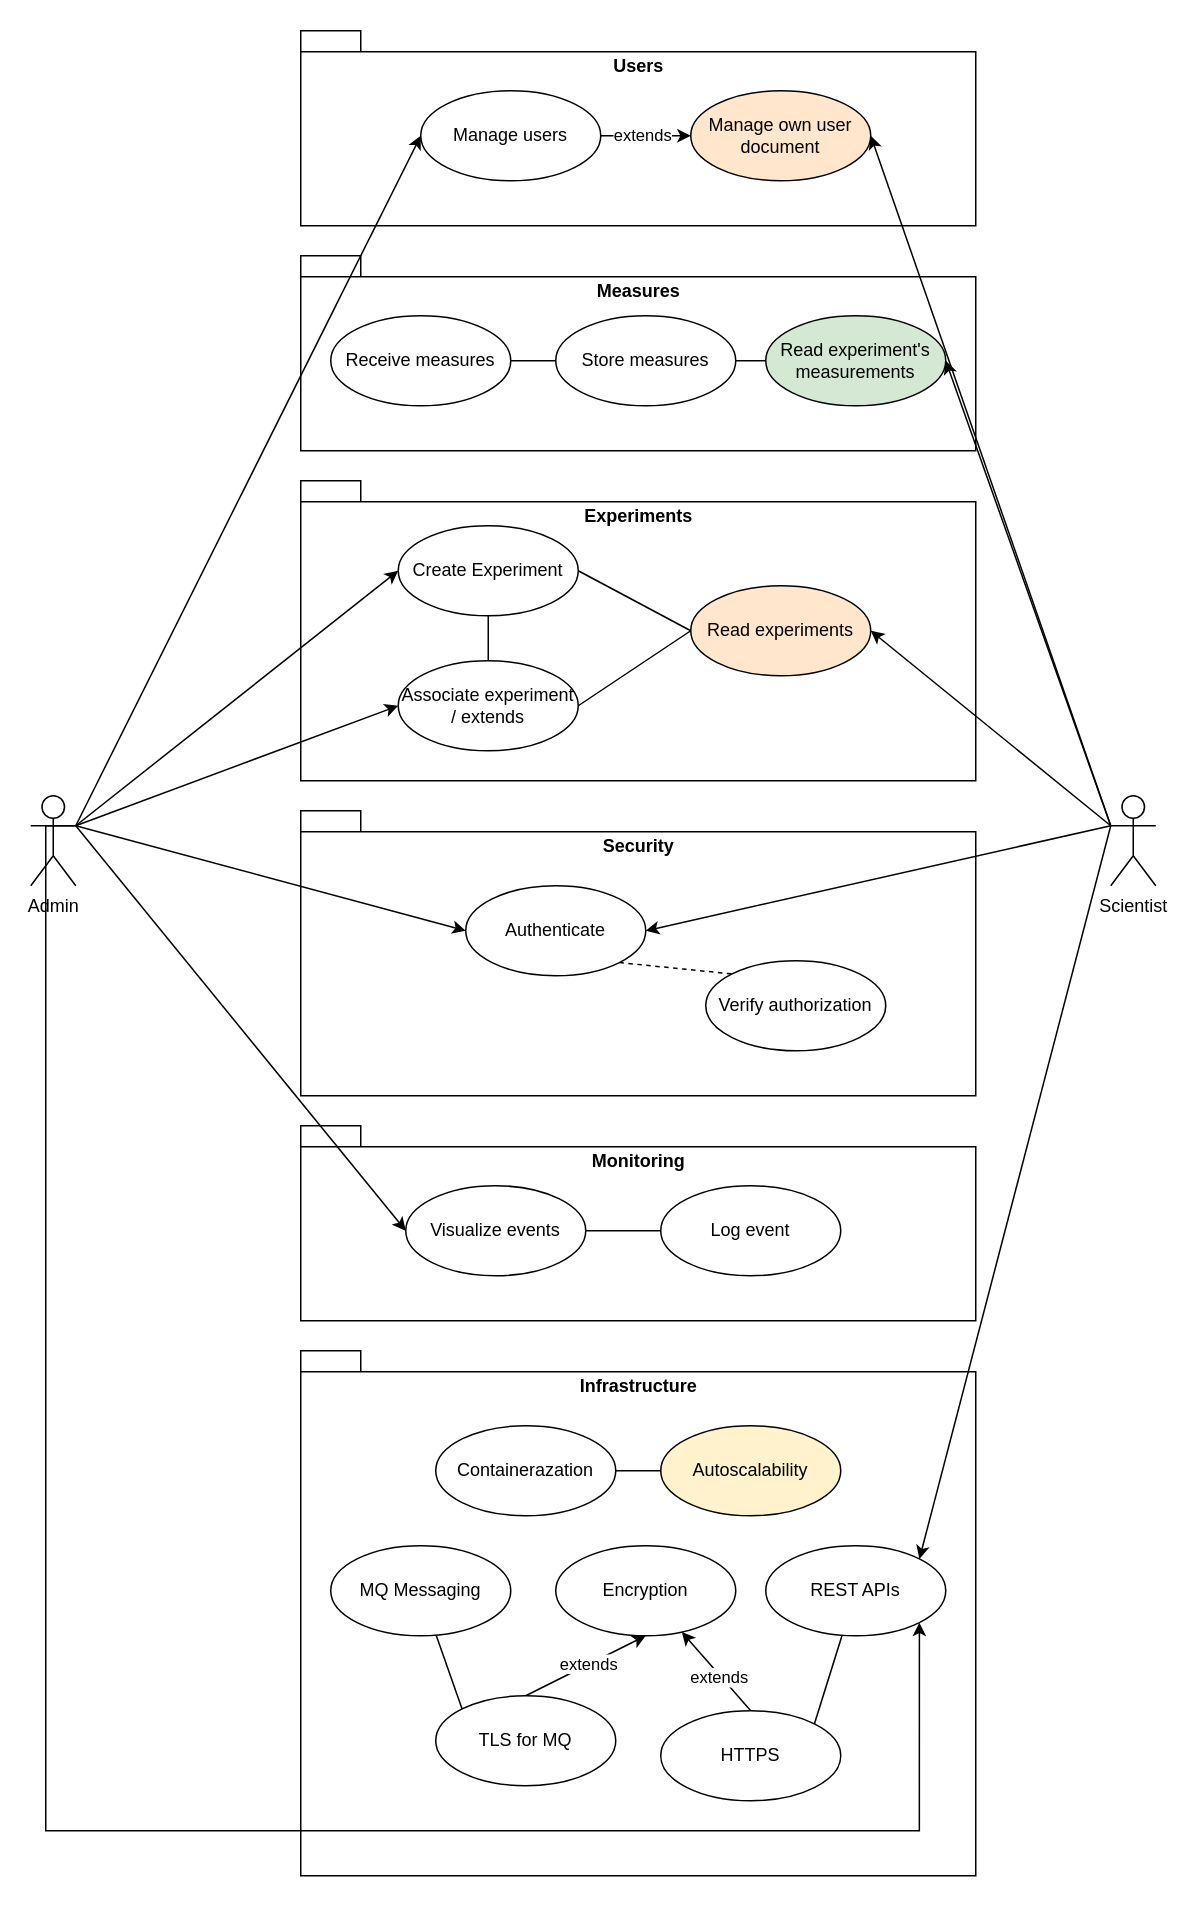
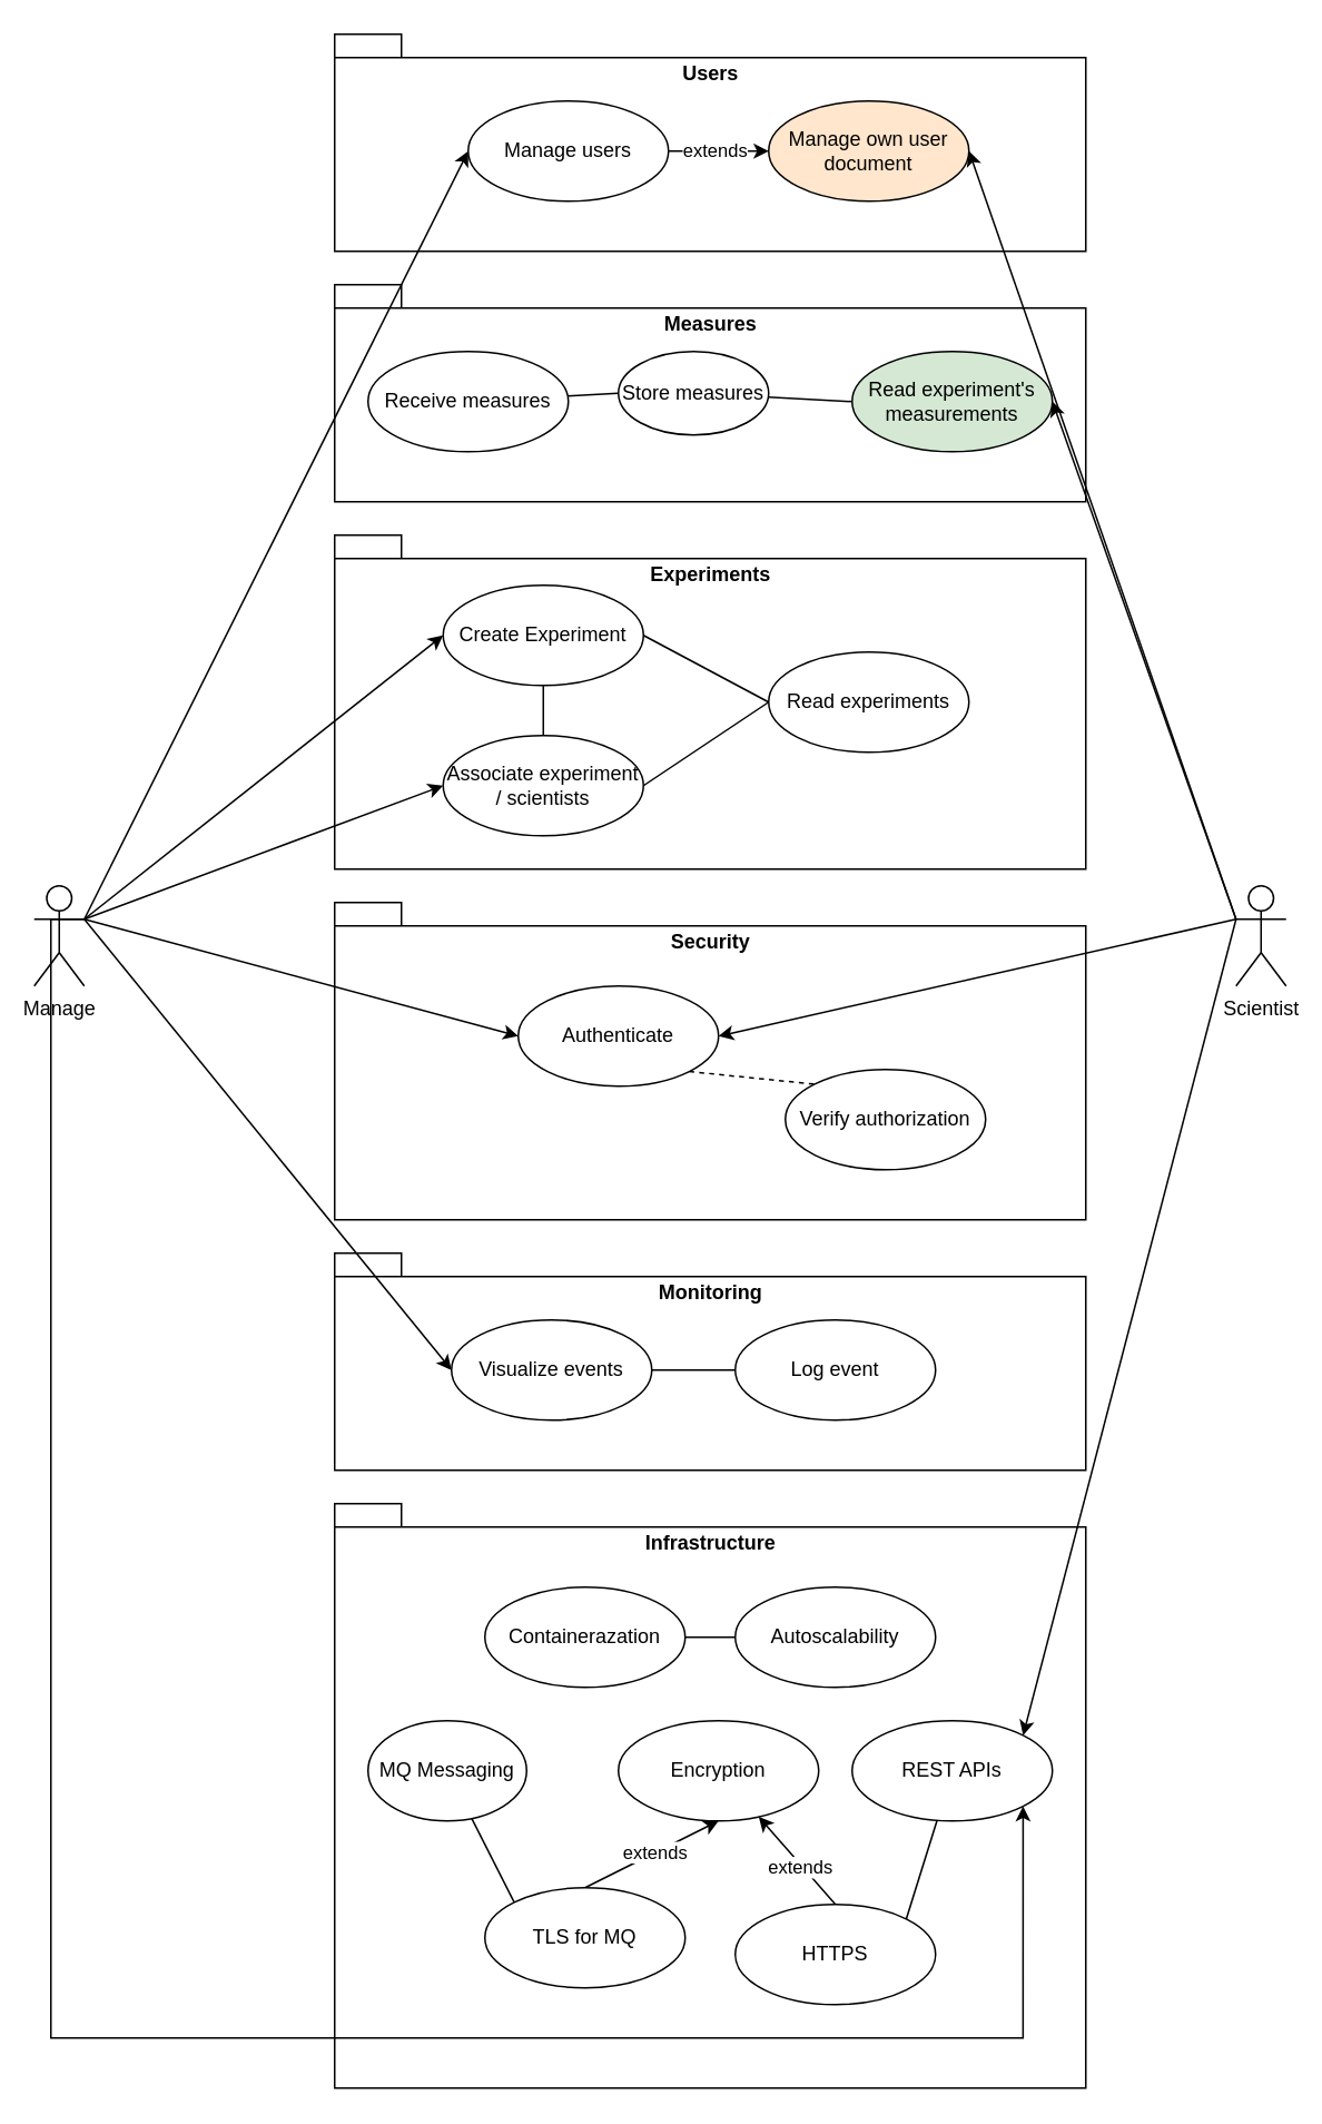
- <mxCell id="33" value="Store measures" style="ellipse;whiteSpace=wrap;html=1;" vertex="1" parent="1"><mxGeometry x="370" y="210" width="120" height="60" as="geometry" /></mxCell>
+ <mxCell id="33" value="Store measures" style="ellipse;whiteSpace=wrap;html=1;" vertex="1" parent="1"><mxGeometry x="370" y="210" width="90" height="50" as="geometry" /></mxCell>
- <mxCell id="32" value="Read experiments" style="ellipse;whiteSpace=wrap;html=1;fillColor=#ffe6cc;" vertex="1" parent="1"><mxGeometry x="460" y="390" width="120" height="60" as="geometry" /></mxCell>
+ <mxCell id="32" value="Read experiments" style="ellipse;whiteSpace=wrap;html=1;" vertex="1" parent="1"><mxGeometry x="460" y="390" width="120" height="60" as="geometry" /></mxCell>
- <mxCell id="30" value="Associate experiment / extends" style="ellipse;whiteSpace=wrap;html=1;" vertex="1" parent="1"><mxGeometry x="265" y="440" width="120" height="60" as="geometry" /></mxCell>
+ <mxCell id="30" value="Associate experiment / scientists" style="ellipse;whiteSpace=wrap;html=1;" vertex="1" parent="1"><mxGeometry x="265" y="440" width="120" height="60" as="geometry" /></mxCell>
- <mxCell id="15" style="entryX=1;entryY=0.5;entryDx=0;entryDy=0;exitX=0;exitY=0.333;exitDx=0;exitDy=0;exitPerimeter=0;" edge="1" parent="1" source="19" target="32"><mxGeometry relative="1" as="geometry"><mxPoint x="690" y="410" as="sourcePoint" /></mxGeometry></mxCell>
- <mxCell id="26" value="Admin" style="shape=umlActor;verticalLabelPosition=bottom;verticalAlign=top;html=1;outlineConnect=0;" vertex="1" parent="1"><mxGeometry x="20" y="530" width="30" height="60" as="geometry" /></mxCell>
+ <mxCell id="26" value="Manage" style="shape=umlActor;verticalLabelPosition=bottom;verticalAlign=top;html=1;outlineConnect=0;" vertex="1" parent="1"><mxGeometry x="20" y="530" width="30" height="60" as="geometry" /></mxCell>
- <mxCell id="46" value="Autoscalability" style="ellipse;whiteSpace=wrap;html=1;fillColor=#fff2cc;" vertex="1" parent="1"><mxGeometry x="440" y="950" width="120" height="60" as="geometry" /></mxCell>
+ <mxCell id="46" value="Autoscalability" style="ellipse;whiteSpace=wrap;html=1;" vertex="1" parent="1"><mxGeometry x="440" y="950" width="120" height="60" as="geometry" /></mxCell>
- <mxCell id="45" value="MQ Messaging" style="ellipse;whiteSpace=wrap;html=1;" vertex="1" parent="1"><mxGeometry x="220" y="1030" width="120" height="60" as="geometry" /></mxCell>
+ <mxCell id="45" value="MQ Messaging" style="ellipse;whiteSpace=wrap;html=1;" vertex="1" parent="1"><mxGeometry x="220" y="1030" width="95" height="60" as="geometry" /></mxCell>
